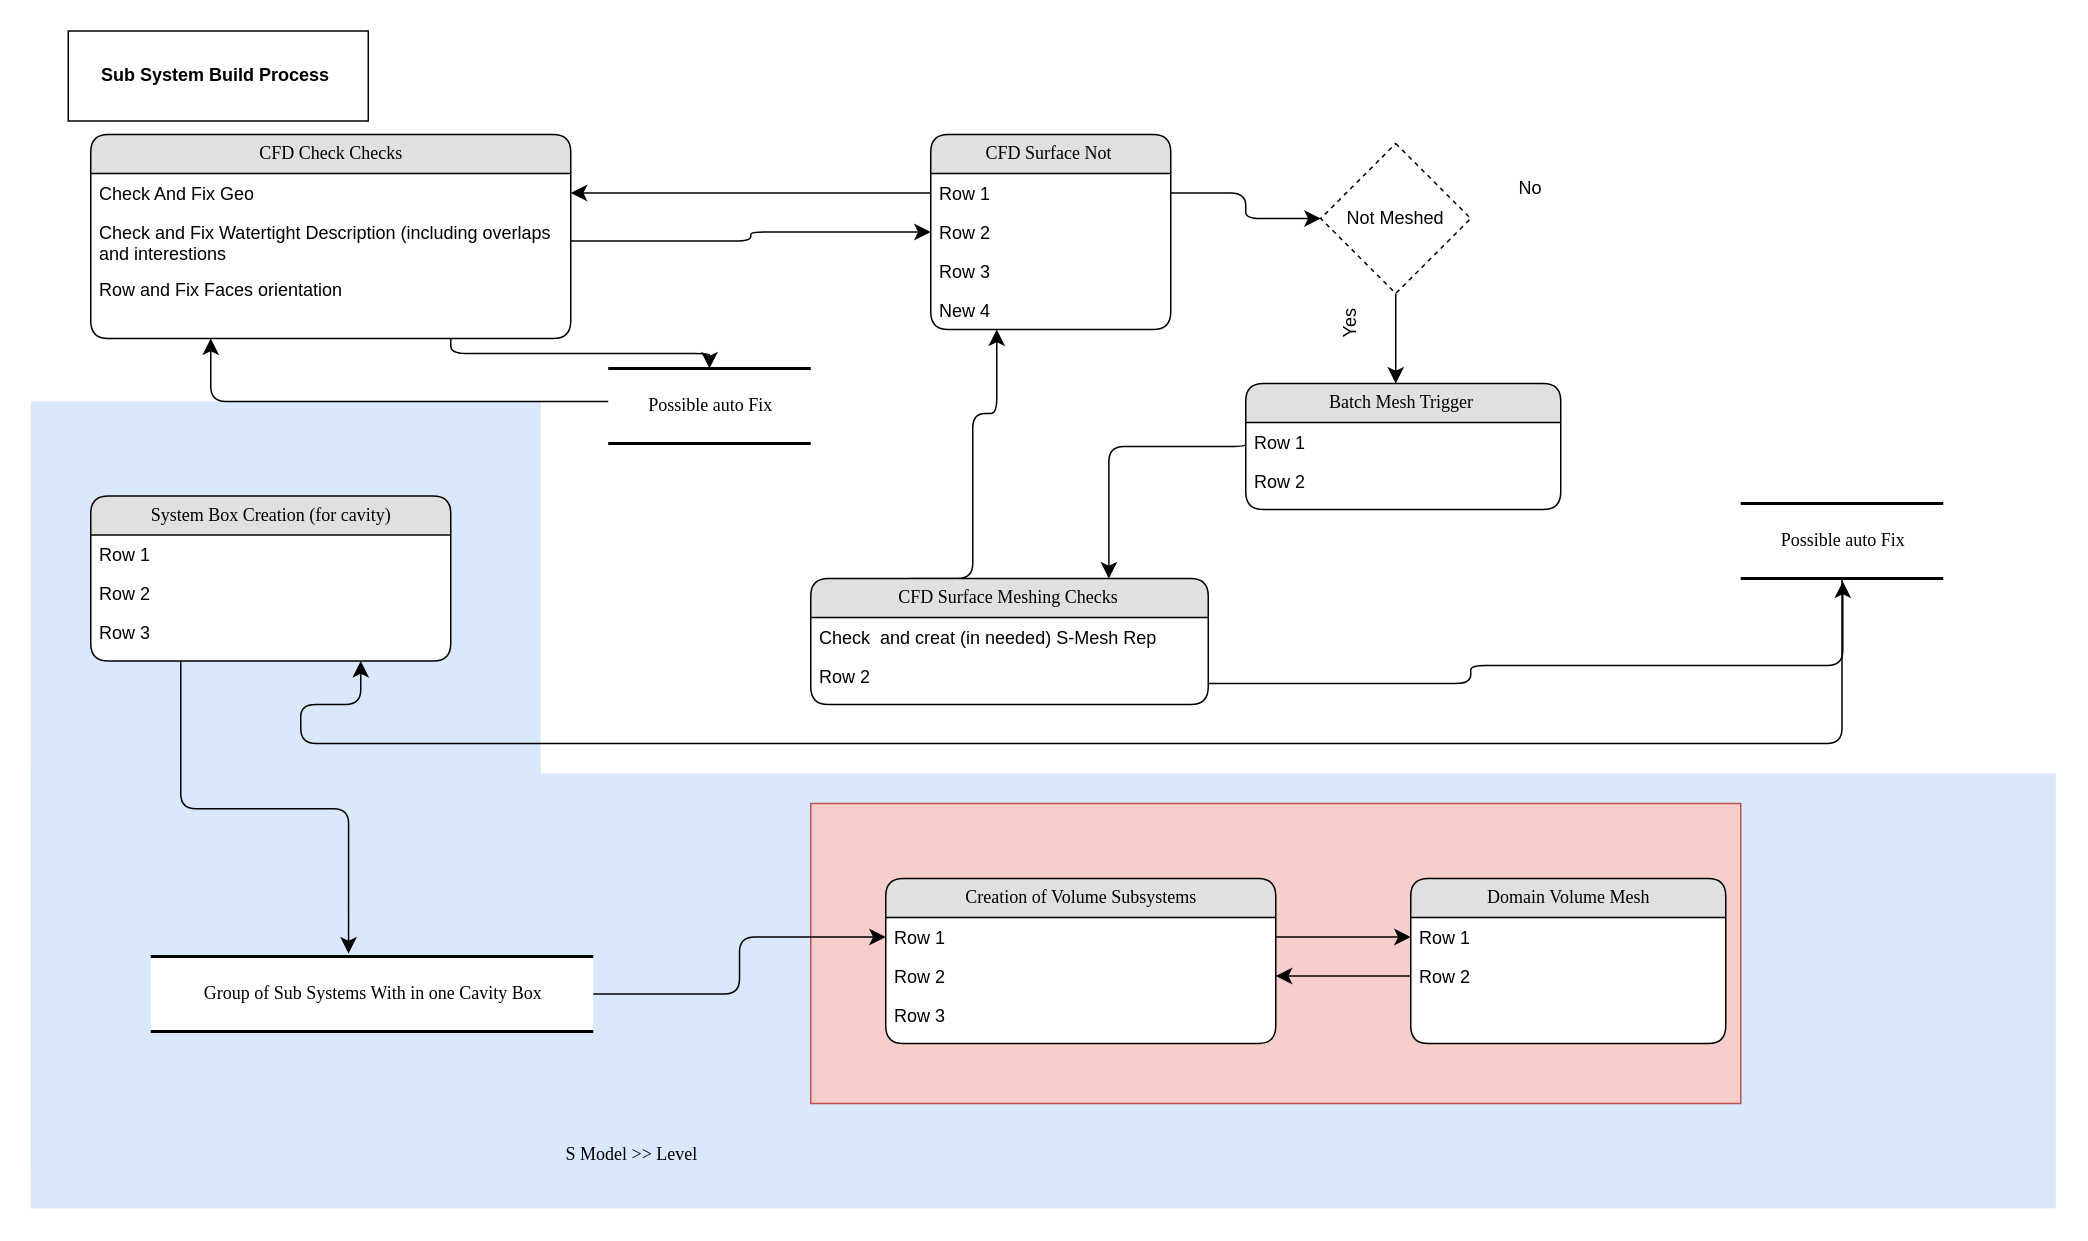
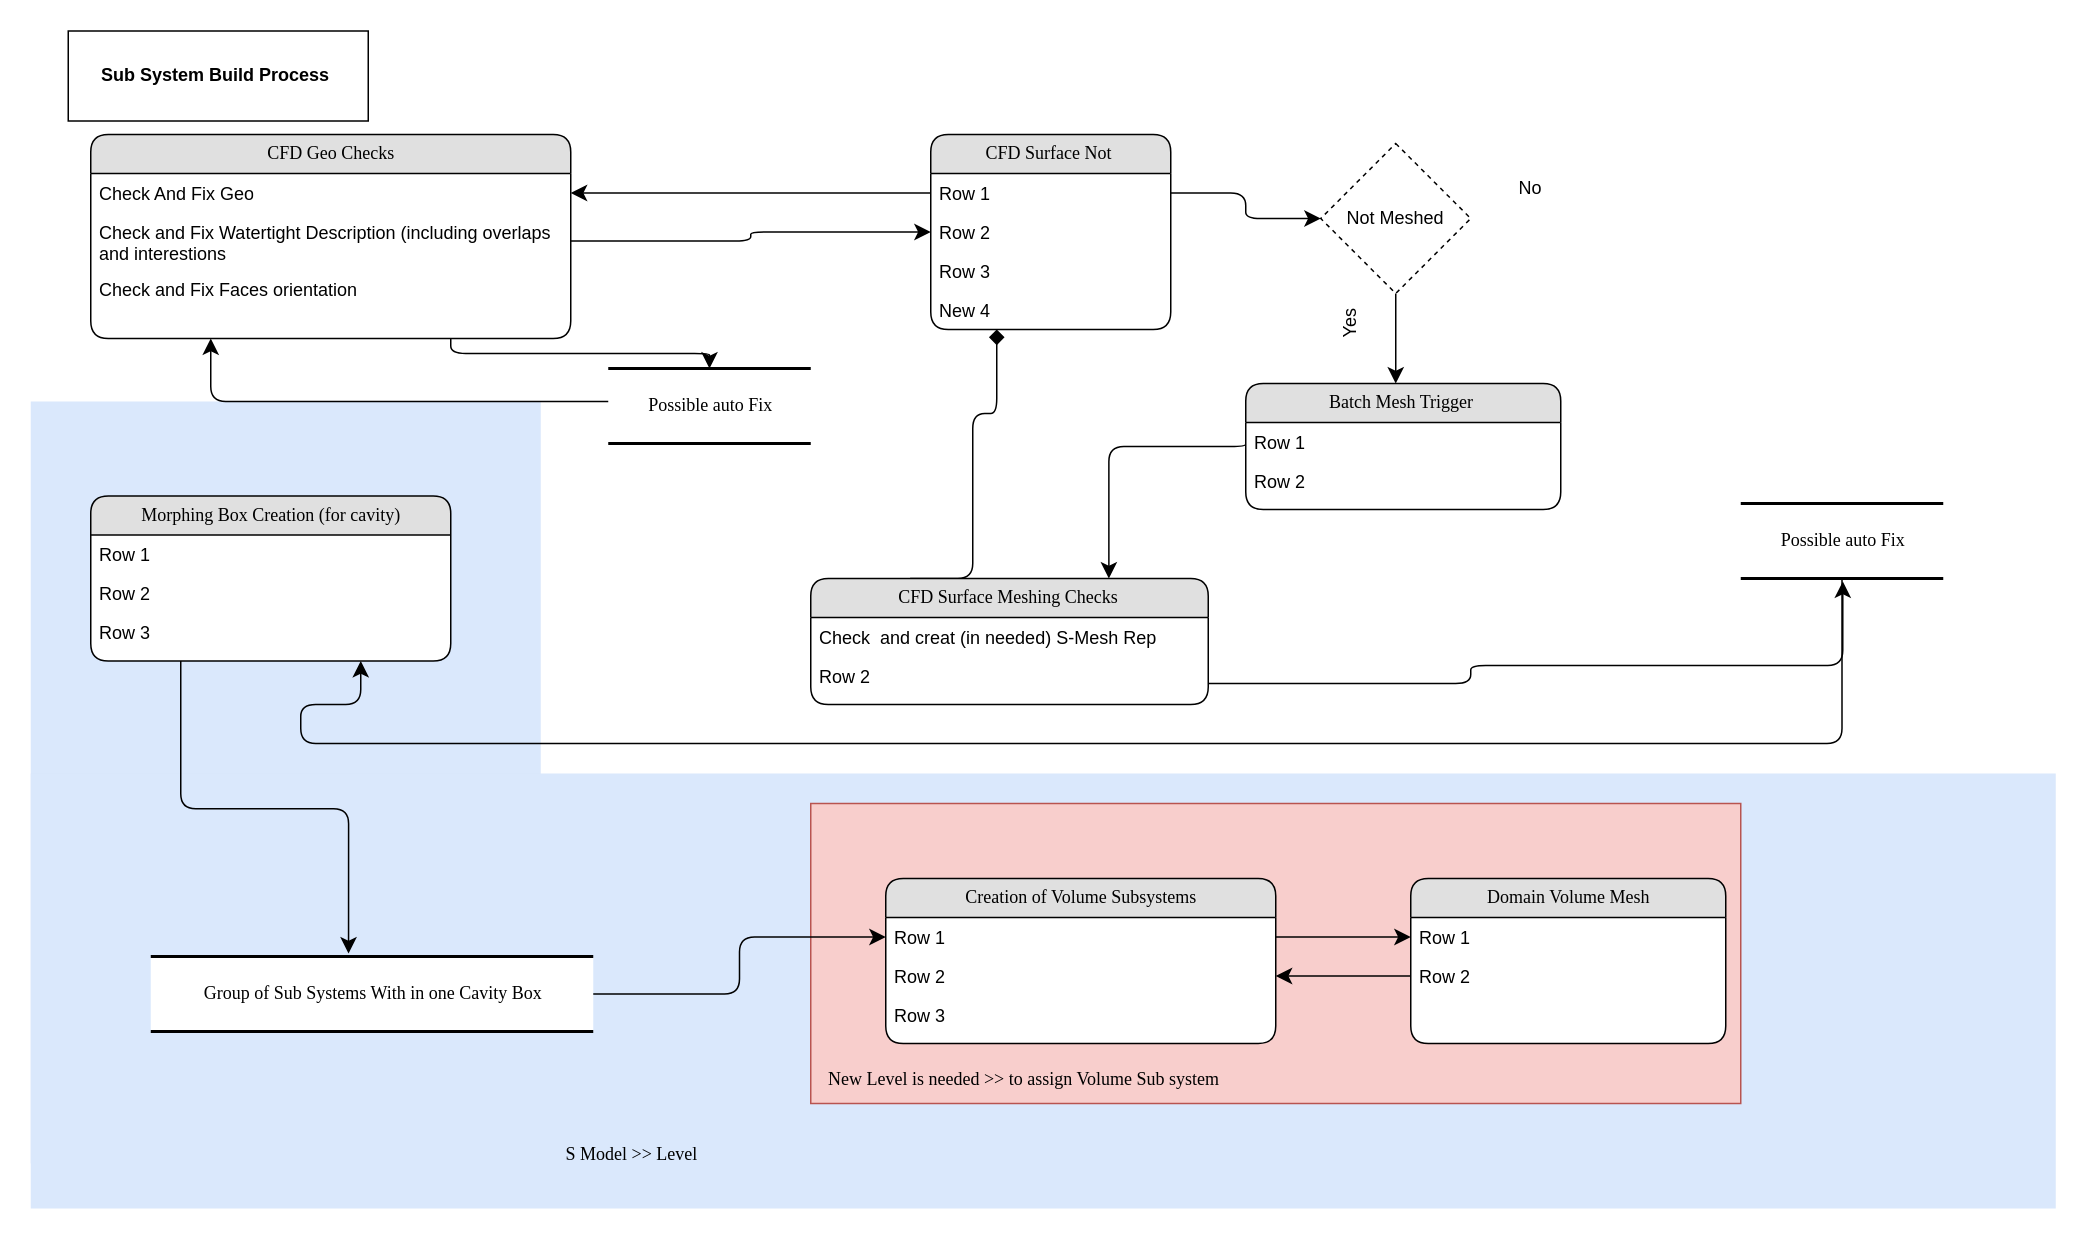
- <mxCell id="5" value="CFD Check Checks" style="swimlane;html=1;fontStyle=0;childLayout=stackLayout;horizontal=1;startSize=26;fillColor=#e0e0e0;horizontalStack=0;resizeParent=1;resizeLast=0;collapsible=1;marginBottom=0;swimlaneFillColor=#ffffff;align=center;rounded=1;shadow=0;comic=0;labelBackgroundColor=none;strokeWidth=1;fontFamily=Verdana;fontSize=12" parent="1" vertex="1"><mxGeometry y="89" width="320" height="136" as="geometry" x="60" /></mxCell>
+ <mxCell id="5" value="CFD Geo Checks" style="swimlane;html=1;fontStyle=0;childLayout=stackLayout;horizontal=1;startSize=26;fillColor=#e0e0e0;horizontalStack=0;resizeParent=1;resizeLast=0;collapsible=1;marginBottom=0;swimlaneFillColor=#ffffff;align=center;rounded=1;shadow=0;comic=0;labelBackgroundColor=none;strokeWidth=1;fontFamily=Verdana;fontSize=12" parent="1" vertex="1"><mxGeometry y="89" width="320" height="136" as="geometry" x="60" /></mxCell>
- <mxCell id="8" value="Row and Fix Faces orientation&amp;nbsp;" style="text;html=1;strokeColor=none;fillColor=none;spacingLeft=4;spacingRight=4;whiteSpace=wrap;overflow=hidden;rotatable=0;points=[[0,0.5],[1,0.5]];portConstraint=eastwest;" parent="5" vertex="1"><mxGeometry y="90" width="320" height="26" as="geometry" /></mxCell>
+ <mxCell id="8" value="Check and Fix Faces orientation&amp;nbsp;" style="text;html=1;strokeColor=none;fillColor=none;spacingLeft=4;spacingRight=4;whiteSpace=wrap;overflow=hidden;rotatable=0;points=[[0,0.5],[1,0.5]];portConstraint=eastwest;" parent="5" vertex="1"><mxGeometry y="90" width="320" height="26" as="geometry" /></mxCell>
- <mxCell id="23" style="edgeStyle=orthogonalEdgeStyle;html=1;labelBackgroundColor=none;startFill=0;startSize=8;endFill=1;endSize=8;fontFamily=Verdana;fontSize=12;entryX=0.275;entryY=1;entryDx=0;entryDy=0;entryPerimeter=0;exitX=0.25;exitY=0;exitDx=0;exitDy=0;" parent="1" source="32" target="13" edge="1"><mxGeometry relative="1" as="geometry"><mxPoint x="790" y="265" as="targetPoint" /><mxPoint x="660" y="280" as="sourcePoint" /><Array as="points"><mxPoint x="648" y="275" /><mxPoint x="664" y="275" /></Array></mxGeometry></mxCell>
+ <mxCell id="23" style="edgeStyle=orthogonalEdgeStyle;html=1;labelBackgroundColor=none;startFill=0;startSize=8;endFill=1;endSize=8;fontFamily=Verdana;fontSize=12;entryX=0.275;entryY=1;entryDx=0;entryDy=0;entryPerimeter=0;exitX=0.25;exitY=0;exitDx=0;exitDy=0;endArrow=diamond;" parent="1" source="32" target="13" edge="1"><mxGeometry relative="1" as="geometry"><mxPoint x="790" y="265" as="targetPoint" /><mxPoint x="660" y="280" as="sourcePoint" /><Array as="points"><mxPoint x="648" y="275" /><mxPoint x="664" y="275" /></Array></mxGeometry></mxCell>
- <mxCell id="49" value="System Box Creation (for cavity)" style="swimlane;html=1;fontStyle=0;childLayout=stackLayout;horizontal=1;startSize=26;fillColor=#e0e0e0;horizontalStack=0;resizeParent=1;resizeLast=0;collapsible=1;marginBottom=0;swimlaneFillColor=#ffffff;align=center;rounded=1;shadow=0;comic=0;labelBackgroundColor=none;strokeWidth=1;fontFamily=Verdana;fontSize=12" parent="1" vertex="1"><mxGeometry y="330" width="240" height="110" as="geometry" x="60" /></mxCell>
+ <mxCell id="49" value="Morphing Box Creation (for cavity)" style="swimlane;html=1;fontStyle=0;childLayout=stackLayout;horizontal=1;startSize=26;fillColor=#e0e0e0;horizontalStack=0;resizeParent=1;resizeLast=0;collapsible=1;marginBottom=0;swimlaneFillColor=#ffffff;align=center;rounded=1;shadow=0;comic=0;labelBackgroundColor=none;strokeWidth=1;fontFamily=Verdana;fontSize=12" parent="1" vertex="1"><mxGeometry y="330" width="240" height="110" as="geometry" x="60" /></mxCell>
+ <mxCell id="28" value="&lt;div style=&quot;text-align: center&quot;&gt;&lt;span&gt;&lt;font face=&quot;verdana&quot;&gt;New Level is needed &amp;gt;&amp;gt; to assign Volume Sub system&amp;nbsp;&lt;/font&gt;&lt;/span&gt;&lt;/div&gt;" style="text;whiteSpace=wrap;html=1;" parent="1" vertex="1"><mxGeometry x="550" y="705" width="340" height="30" as="geometry" /></mxCell>
